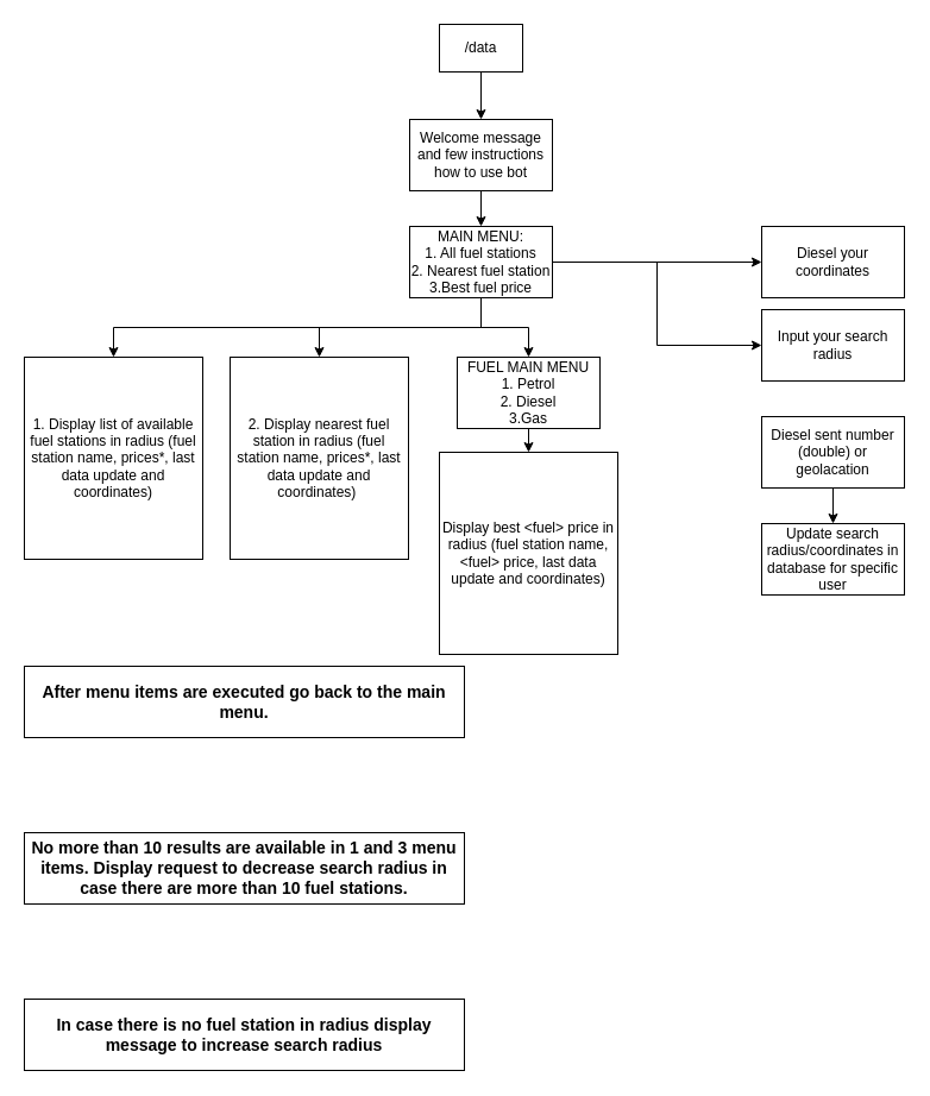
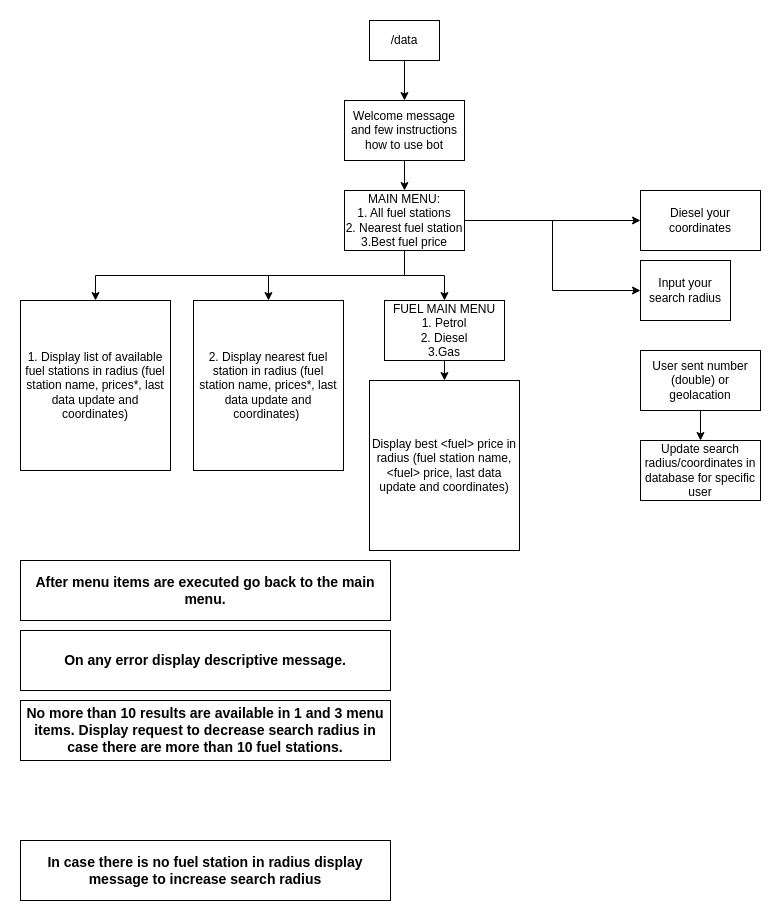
- <mxCell id="15" value="Input your search radius" style="whiteSpace=wrap;html=1;rounded=0;" vertex="1" parent="1"><mxGeometry x="640" y="260" width="120" height="60" as="geometry" /></mxCell>
+ <mxCell id="15" value="Input your search radius" style="whiteSpace=wrap;html=1;rounded=0;" vertex="1" parent="1"><mxGeometry x="640" y="260" width="90" height="60" as="geometry" /></mxCell>
- <mxCell id="23" value="Diesel sent number (double) or geolacation" style="rounded=0;whiteSpace=wrap;html=1;" vertex="1" parent="1"><mxGeometry x="640" y="350" width="120" height="60" as="geometry" /></mxCell>
+ <mxCell id="23" value="User sent number (double) or geolacation" style="rounded=0;whiteSpace=wrap;html=1;" vertex="1" parent="1"><mxGeometry x="640" y="350" width="120" height="60" as="geometry" /></mxCell>
+ <mxCell id="7" value="&lt;span style=&quot;font-size: 14px;&quot;&gt;&lt;b&gt;On any error display descriptive message.&lt;/b&gt;&lt;/span&gt;" style="rounded=0;whiteSpace=wrap;html=1;" parent="1" vertex="1"><mxGeometry x="20" y="630" width="370" height="60" as="geometry" /></mxCell>
